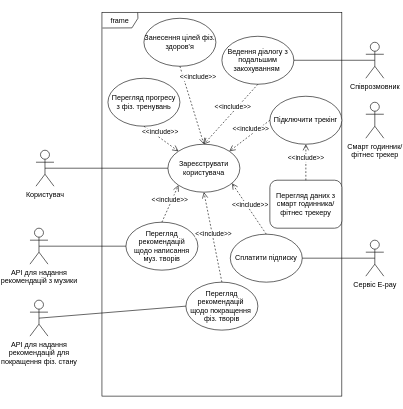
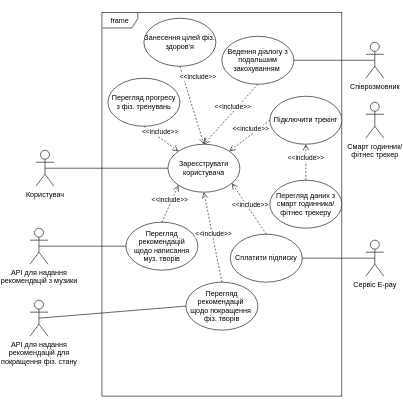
- <mxCell id="29" value="Перегляд даних з&lt;br&gt;смарт годинника/ фітнес трекеру" style="whiteSpace=wrap;html=1;rounded=1;" vertex="1" parent="1"><mxGeometry x="420" y="300" width="120" height="80" as="geometry" /></mxCell>
+ <mxCell id="29" value="Перегляд даних з&lt;br&gt;смарт годинника/ фітнес трекеру" style="ellipse;whiteSpace=wrap;html=1;" vertex="1" parent="1"><mxGeometry x="420" y="300" width="120" height="80" as="geometry" /></mxCell>
